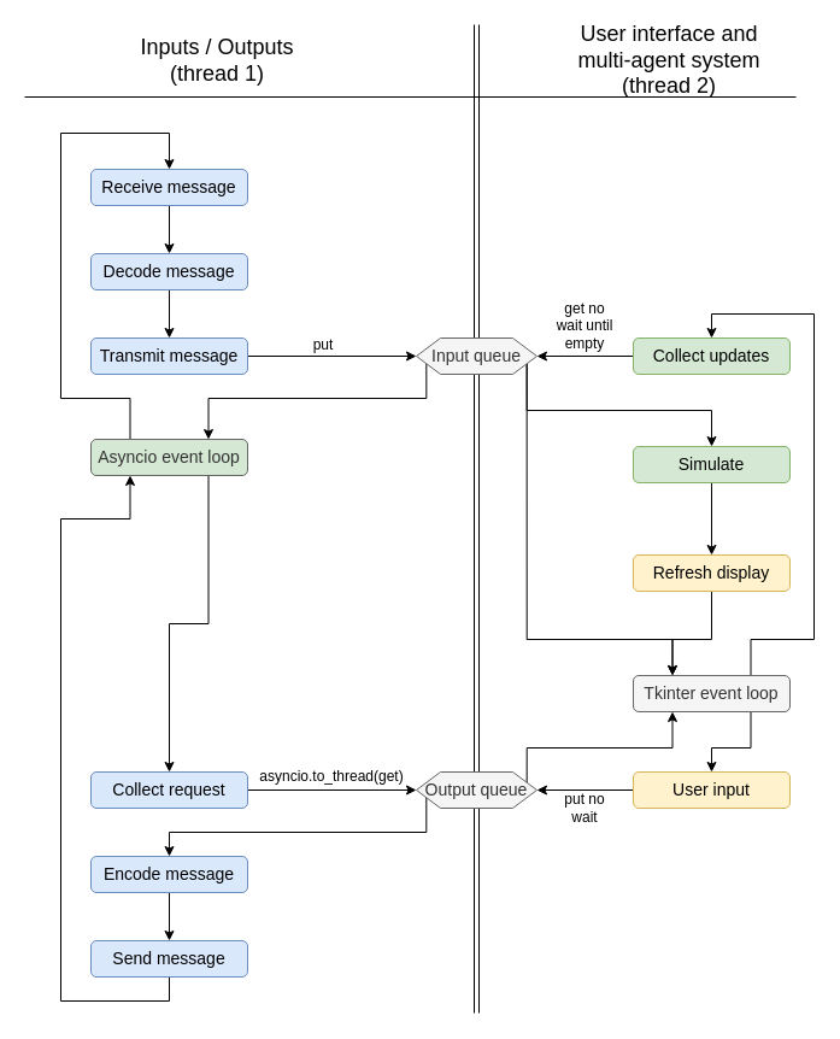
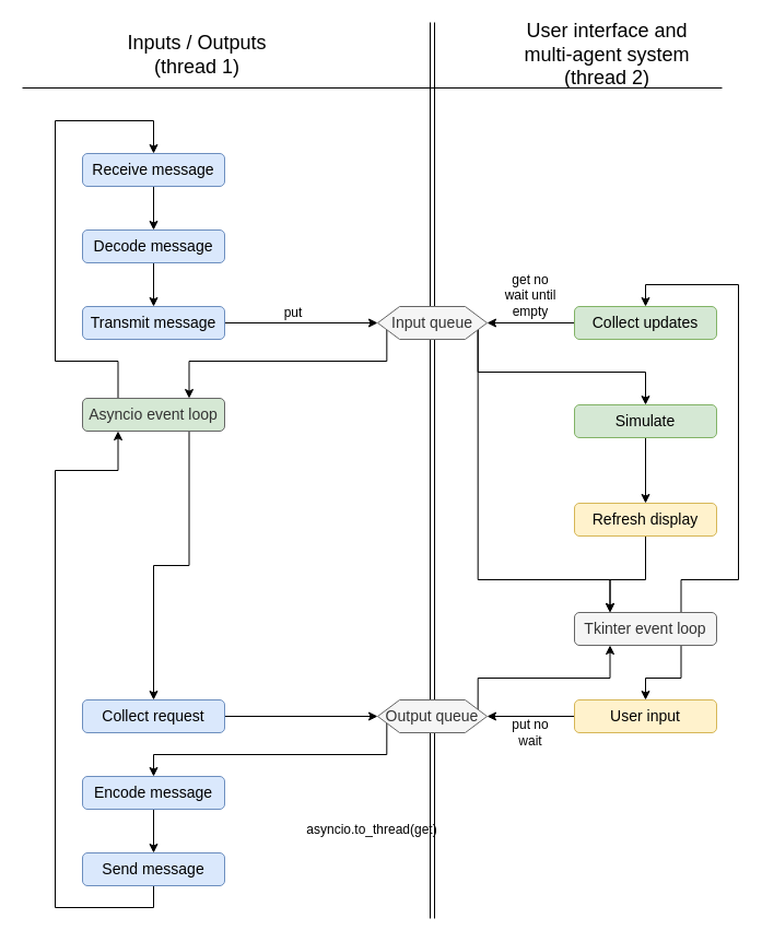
- <mxCell id="42" value="&lt;font style=&quot;font-size: 12px;&quot;&gt;asyncio.to_thread(get)&lt;/font&gt;" style="text;html=1;strokeColor=none;fillColor=none;align=center;verticalAlign=middle;whiteSpace=wrap;rounded=0;fontSize=12;" vertex="1" parent="1"><mxGeometry x="205" y="629" width="140" height="30" as="geometry" /></mxCell>
+ <mxCell id="42" value="&lt;font style=&quot;font-size: 12px;&quot;&gt;asyncio.to_thread(get)&lt;/font&gt;" style="text;html=1;strokeColor=none;fillColor=none;align=center;verticalAlign=middle;whiteSpace=wrap;rounded=0;fontSize=12;" vertex="1" parent="1"><mxGeometry x="270" y="744" width="140" height="30" as="geometry" /></mxCell>
